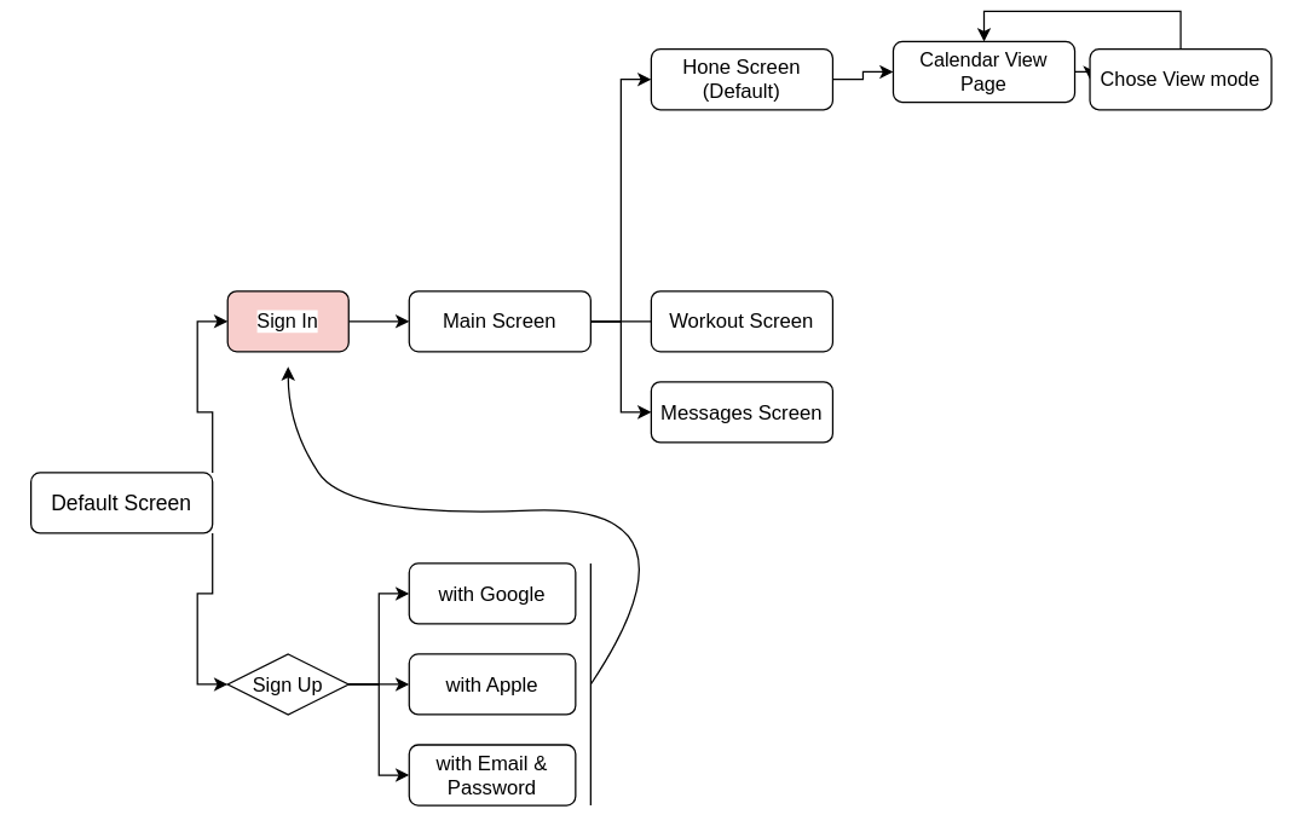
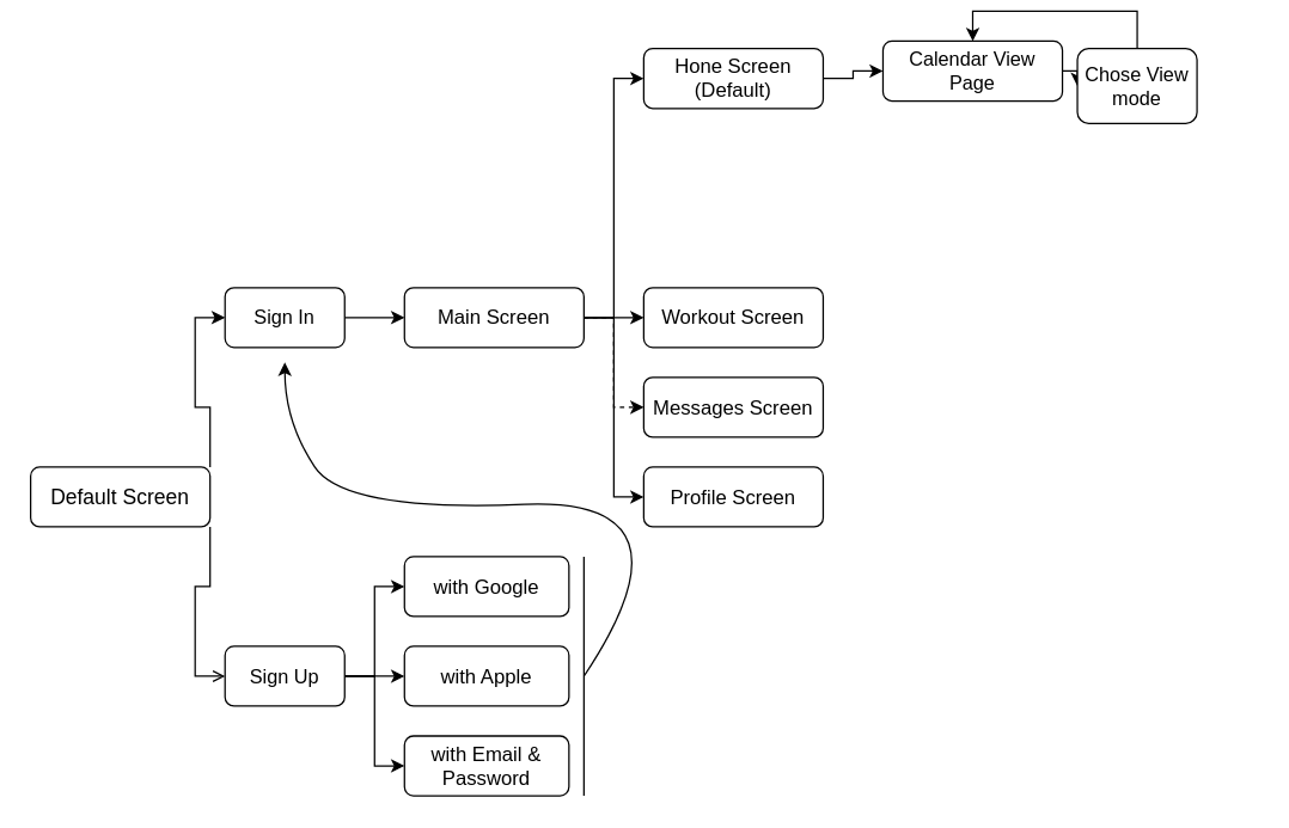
- <mxCell id="29" value="Chose View mode" style="rounded=1;whiteSpace=wrap;html=1;fontSize=13;" vertex="1" parent="1"><mxGeometry x="720" y="25" width="120" height="40" as="geometry" /></mxCell>
+ <mxCell id="29" value="Chose View mode" style="rounded=1;whiteSpace=wrap;html=1;fontSize=13;" vertex="1" parent="1"><mxGeometry x="720" y="25" width="80" height="50" as="geometry" /></mxCell>
- <mxCell id="6" value="&lt;span style=&quot;font-family: Arial; text-align: left; background-color: rgb(255, 255, 255);&quot;&gt;Sign In&lt;/span&gt;" style="rounded=1;whiteSpace=wrap;html=1;fontSize=13;fillColor=#f8cecc;" vertex="1" parent="1"><mxGeometry x="150" y="185" width="80" height="40" as="geometry" /></mxCell>
+ <mxCell id="6" value="&lt;span style=&quot;font-family: Arial; text-align: left; background-color: rgb(255, 255, 255);&quot;&gt;Sign In&lt;/span&gt;" style="rounded=1;whiteSpace=wrap;html=1;fontSize=13;" vertex="1" parent="1"><mxGeometry x="150" y="185" width="80" height="40" as="geometry" /></mxCell>
- <mxCell id="12" style="edgeStyle=orthogonalEdgeStyle;rounded=0;orthogonalLoop=1;jettySize=auto;html=1;exitX=1;exitY=0.5;exitDx=0;exitDy=0;entryX=0;entryY=0.5;entryDx=0;entryDy=0;fontSize=13;endArrow=none;" edge="1" parent="1" source="15" target="18"><mxGeometry relative="1" as="geometry" /></mxCell>
+ <mxCell id="12" style="edgeStyle=orthogonalEdgeStyle;rounded=0;orthogonalLoop=1;jettySize=auto;html=1;exitX=1;exitY=0.5;exitDx=0;exitDy=0;entryX=0;entryY=0.5;entryDx=0;entryDy=0;fontSize=13;" edge="1" parent="1" source="15" target="18"><mxGeometry relative="1" as="geometry" /></mxCell>
- <mxCell id="13" style="edgeStyle=orthogonalEdgeStyle;rounded=0;orthogonalLoop=1;jettySize=auto;html=1;exitX=1;exitY=0.5;exitDx=0;exitDy=0;entryX=0;entryY=0.5;entryDx=0;entryDy=0;fontSize=13;" edge="1" parent="1" source="15" target="19"><mxGeometry relative="1" as="geometry" /></mxCell>
+ <mxCell id="13" style="edgeStyle=orthogonalEdgeStyle;rounded=0;orthogonalLoop=1;jettySize=auto;html=1;exitX=1;exitY=0.5;exitDx=0;exitDy=0;entryX=0;entryY=0.5;entryDx=0;entryDy=0;fontSize=13;dashed=1;" edge="1" parent="1" source="15" target="19"><mxGeometry relative="1" as="geometry" /></mxCell>
+ <mxCell id="14" style="edgeStyle=orthogonalEdgeStyle;rounded=0;orthogonalLoop=1;jettySize=auto;html=1;exitX=1;exitY=0.5;exitDx=0;exitDy=0;entryX=0;entryY=0.5;entryDx=0;entryDy=0;fontSize=13;" edge="1" parent="1" source="15" target="20"><mxGeometry relative="1" as="geometry" /></mxCell>
+ <mxCell id="20" value="&lt;span style=&quot;text-align: start; font-size: 10pt; font-family: Arial;&quot; data-sheets-userformat=&quot;{&amp;quot;2&amp;quot;:769,&amp;quot;3&amp;quot;:{&amp;quot;1&amp;quot;:0},&amp;quot;11&amp;quot;:4,&amp;quot;12&amp;quot;:0}&quot; data-sheets-value=&quot;{&amp;quot;1&amp;quot;:2,&amp;quot;2&amp;quot;:&amp;quot;Profile Screen&amp;quot;}&quot;&gt;Profile Screen&lt;/span&gt;" style="rounded=1;whiteSpace=wrap;html=1;fontSize=13;" vertex="1" parent="1"><mxGeometry x="430" y="305" width="120" height="40" as="geometry" /></mxCell>
- <mxCell id="3" style="edgeStyle=orthogonalEdgeStyle;rounded=0;orthogonalLoop=1;jettySize=auto;html=1;exitX=1;exitY=1;exitDx=0;exitDy=0;entryX=0;entryY=0.5;entryDx=0;entryDy=0;fontSize=13;" edge="1" parent="1" source="4" target="10"><mxGeometry relative="1" as="geometry" /></mxCell>
+ <mxCell id="3" style="edgeStyle=orthogonalEdgeStyle;rounded=0;orthogonalLoop=1;jettySize=auto;html=1;exitX=1;exitY=1;exitDx=0;exitDy=0;entryX=0;entryY=0.5;entryDx=0;entryDy=0;fontSize=13;endArrow=open;" edge="1" parent="1" source="4" target="10"><mxGeometry relative="1" as="geometry" /></mxCell>
- <mxCell id="10" value="&lt;span style=&quot;font-family: Arial; text-align: left; background-color: rgb(255, 255, 255);&quot;&gt;Sign Up&lt;/span&gt;" style="rhombus;whiteSpace=wrap;html=1;fontSize=13;" vertex="1" parent="1"><mxGeometry x="150" y="425" width="80" height="40" as="geometry" /></mxCell>
+ <mxCell id="10" value="&lt;span style=&quot;font-family: Arial; text-align: left; background-color: rgb(255, 255, 255);&quot;&gt;Sign Up&lt;/span&gt;" style="rounded=1;whiteSpace=wrap;html=1;fontSize=13;" vertex="1" parent="1"><mxGeometry x="150" y="425" width="80" height="40" as="geometry" /></mxCell>
